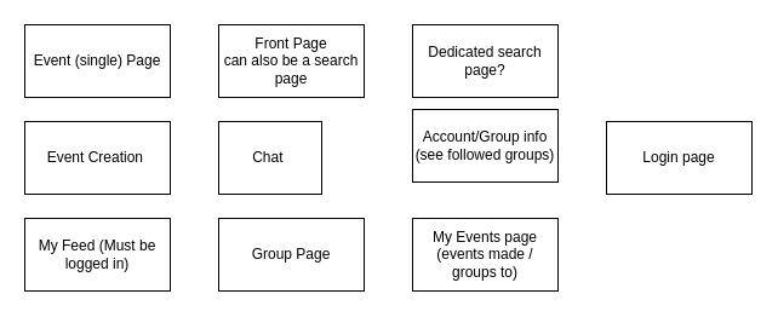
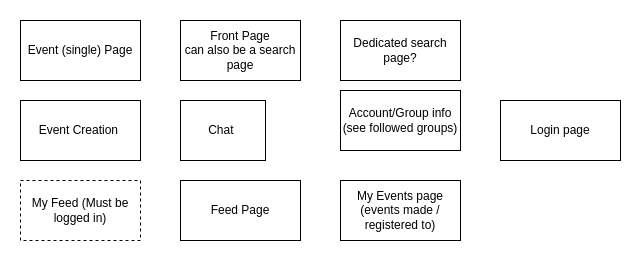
- <mxCell id="5" value="My Feed (Must be logged in)" style="rounded=0;whiteSpace=wrap;html=1;" vertex="1" parent="1"><mxGeometry x="20" y="180" width="120" height="60" as="geometry" /></mxCell>
+ <mxCell id="5" value="My Feed (Must be logged in)" style="rounded=0;whiteSpace=wrap;html=1;dashed=1;" vertex="1" parent="1"><mxGeometry x="20" y="180" width="120" height="60" as="geometry" /></mxCell>
- <mxCell id="8" value="Group Page" style="rounded=0;whiteSpace=wrap;html=1;" vertex="1" parent="1"><mxGeometry x="180" y="180" width="120" height="60" as="geometry" /></mxCell>
+ <mxCell id="8" value="Feed Page" style="rounded=0;whiteSpace=wrap;html=1;" vertex="1" parent="1"><mxGeometry x="180" y="180" width="120" height="60" as="geometry" /></mxCell>
- <mxCell id="9" value="My Events page (events made / groups to)" style="rounded=0;whiteSpace=wrap;html=1;" vertex="1" parent="1"><mxGeometry x="340" y="180" width="120" height="60" as="geometry" /></mxCell>
+ <mxCell id="9" value="My Events page (events made / registered to)" style="rounded=0;whiteSpace=wrap;html=1;" vertex="1" parent="1"><mxGeometry x="340" y="180" width="120" height="60" as="geometry" /></mxCell>
